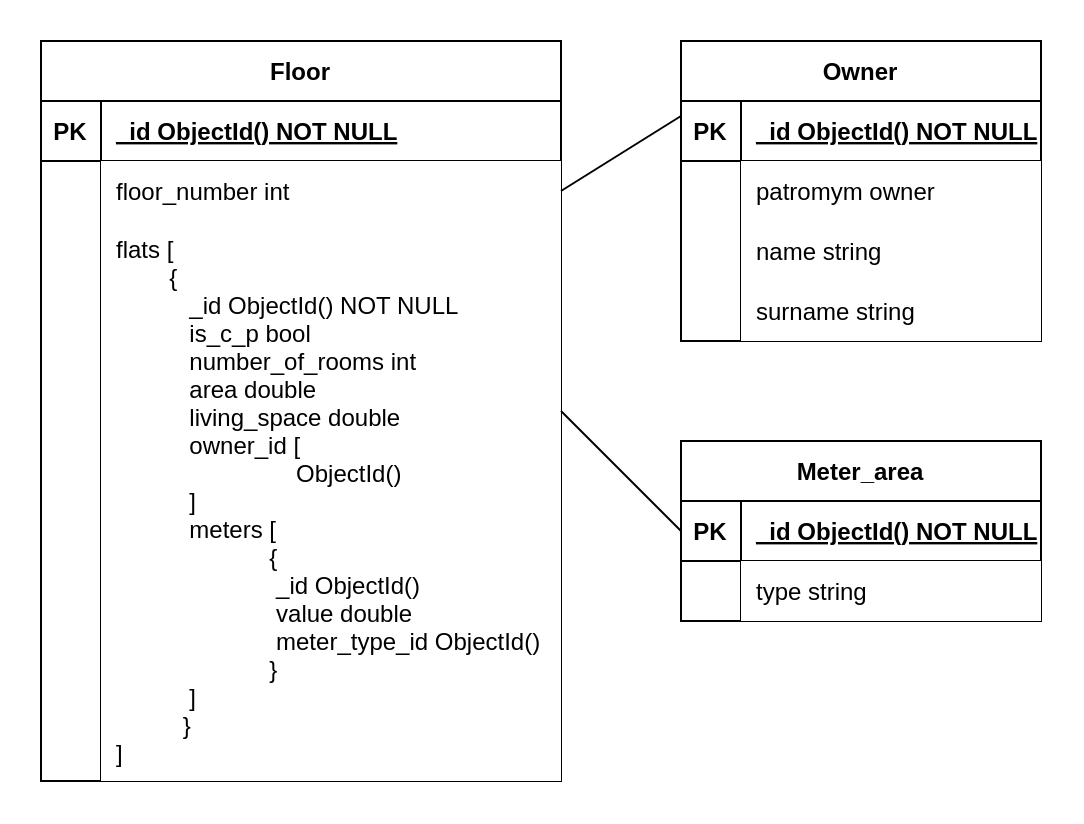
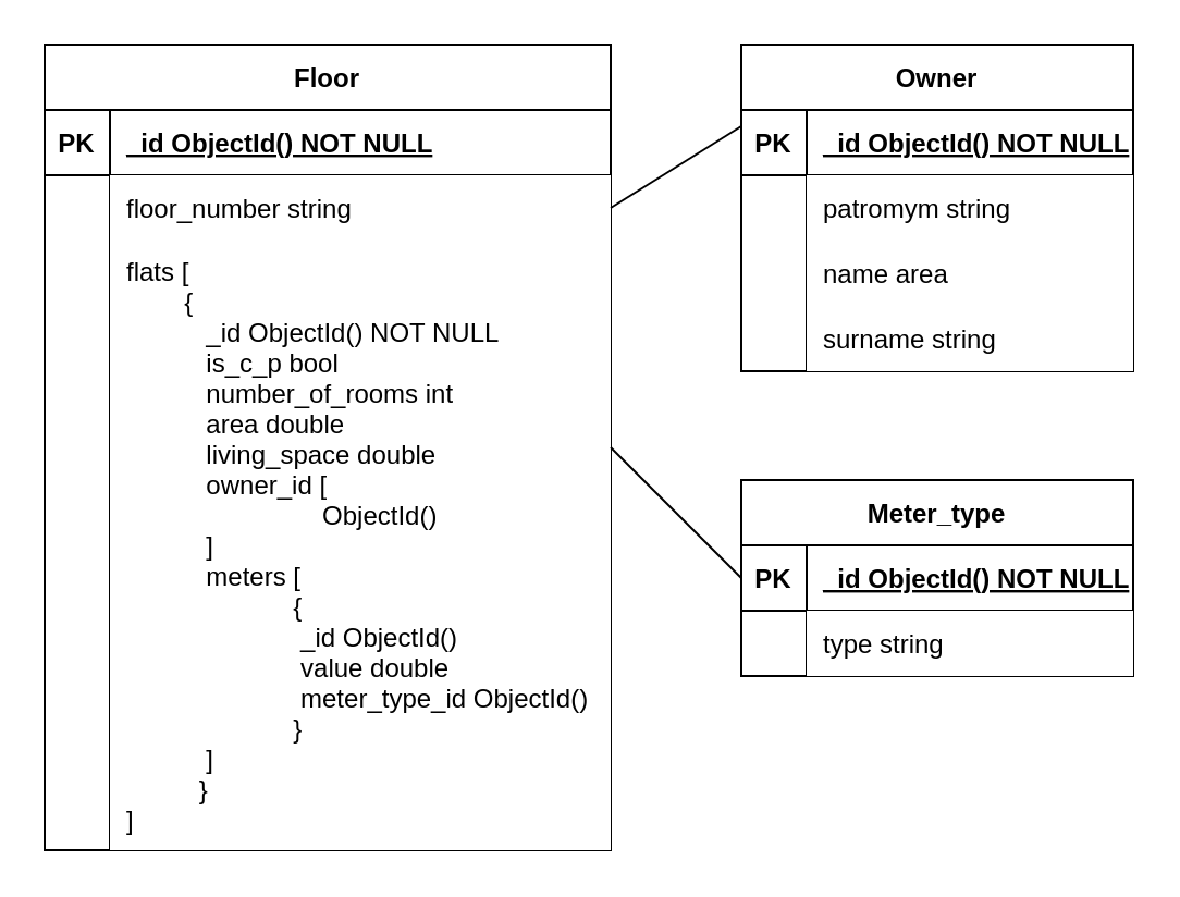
- <mxCell id="28" value="floor_number int" style="shape=partialRectangle;connectable=0;top=0;left=0;bottom=0;right=0;align=left;spacingLeft=6;overflow=hidden;" parent="26" vertex="1"><mxGeometry x="30" width="230" height="30" as="geometry"><mxRectangle width="230" height="30" as="alternateBounds" /></mxGeometry></mxCell>
+ <mxCell id="28" value="floor_number string" style="shape=partialRectangle;connectable=0;top=0;left=0;bottom=0;right=0;align=left;spacingLeft=6;overflow=hidden;" parent="26" vertex="1"><mxGeometry x="30" width="230" height="30" as="geometry"><mxRectangle width="230" height="30" as="alternateBounds" /></mxGeometry></mxCell>
- <mxCell id="8" value="patromym owner" style="shape=partialRectangle;connectable=0;top=0;left=0;bottom=0;right=0;align=left;spacingLeft=6;overflow=hidden;" parent="6" vertex="1"><mxGeometry x="30" width="150" height="30" as="geometry"><mxRectangle width="150" height="30" as="alternateBounds" /></mxGeometry></mxCell>
+ <mxCell id="8" value="patromym string" style="shape=partialRectangle;connectable=0;top=0;left=0;bottom=0;right=0;align=left;spacingLeft=6;overflow=hidden;" parent="6" vertex="1"><mxGeometry x="30" width="150" height="30" as="geometry"><mxRectangle width="150" height="30" as="alternateBounds" /></mxGeometry></mxCell>
- <mxCell id="11" value="name string" style="shape=partialRectangle;connectable=0;top=0;left=0;bottom=0;right=0;align=left;spacingLeft=6;overflow=hidden;" parent="9" vertex="1"><mxGeometry x="30" width="150" height="30" as="geometry"><mxRectangle width="150" height="30" as="alternateBounds" /></mxGeometry></mxCell>
+ <mxCell id="11" value="name area" style="shape=partialRectangle;connectable=0;top=0;left=0;bottom=0;right=0;align=left;spacingLeft=6;overflow=hidden;" parent="9" vertex="1"><mxGeometry x="30" width="150" height="30" as="geometry"><mxRectangle width="150" height="30" as="alternateBounds" /></mxGeometry></mxCell>
- <mxCell id="15" value="Meter_area" style="shape=table;startSize=30;container=1;collapsible=1;childLayout=tableLayout;fixedRows=1;rowLines=0;fontStyle=1;align=center;resizeLast=1;" parent="1" vertex="1"><mxGeometry x="340" y="220" width="180" height="90" as="geometry" /></mxCell>
+ <mxCell id="15" value="Meter_type" style="shape=table;startSize=30;container=1;collapsible=1;childLayout=tableLayout;fixedRows=1;rowLines=0;fontStyle=1;align=center;resizeLast=1;" parent="1" vertex="1"><mxGeometry x="340" y="220" width="180" height="90" as="geometry" /></mxCell>
